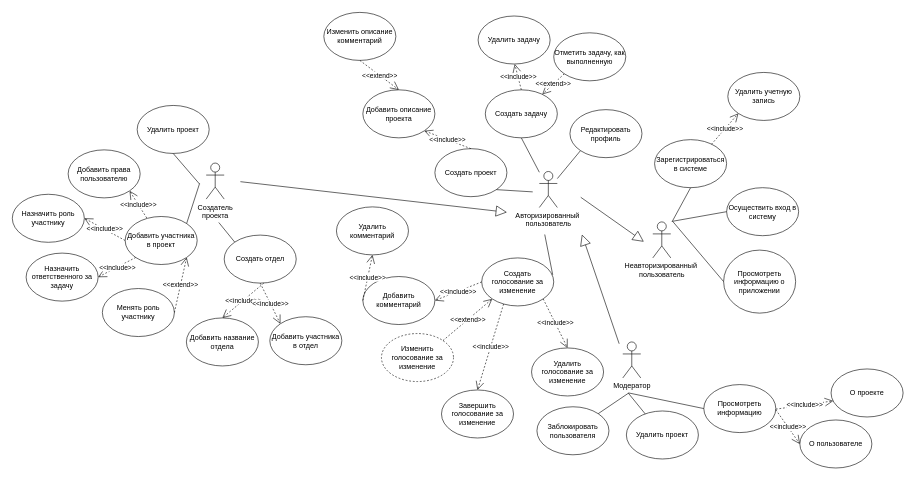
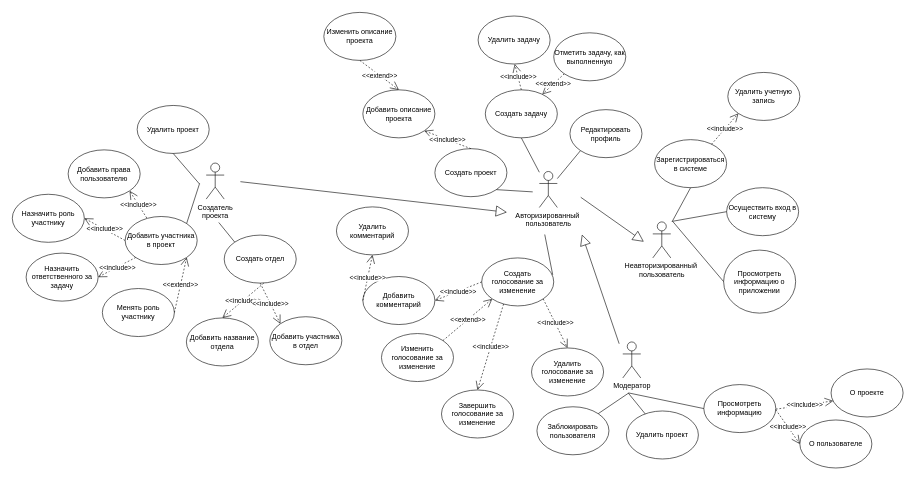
- <mxCell id="25" value="Изменить описание комментарий" style="ellipse;whiteSpace=wrap;html=1;" parent="1" vertex="1"><mxGeometry x="539" y="20" width="120" height="80" as="geometry" /></mxCell>
+ <mxCell id="25" value="Изменить описание проекта" style="ellipse;whiteSpace=wrap;html=1;" parent="1" vertex="1"><mxGeometry x="539" y="20" width="120" height="80" as="geometry" /></mxCell>
- <mxCell id="29" value="Изменить голосование за изменение" style="ellipse;whiteSpace=wrap;html=1;dashed=1;" parent="1" vertex="1"><mxGeometry x="635" y="555" width="120" height="80" as="geometry" /></mxCell>
+ <mxCell id="29" value="Изменить голосование за изменение" style="ellipse;whiteSpace=wrap;html=1;" parent="1" vertex="1"><mxGeometry x="635" y="555" width="120" height="80" as="geometry" /></mxCell>
